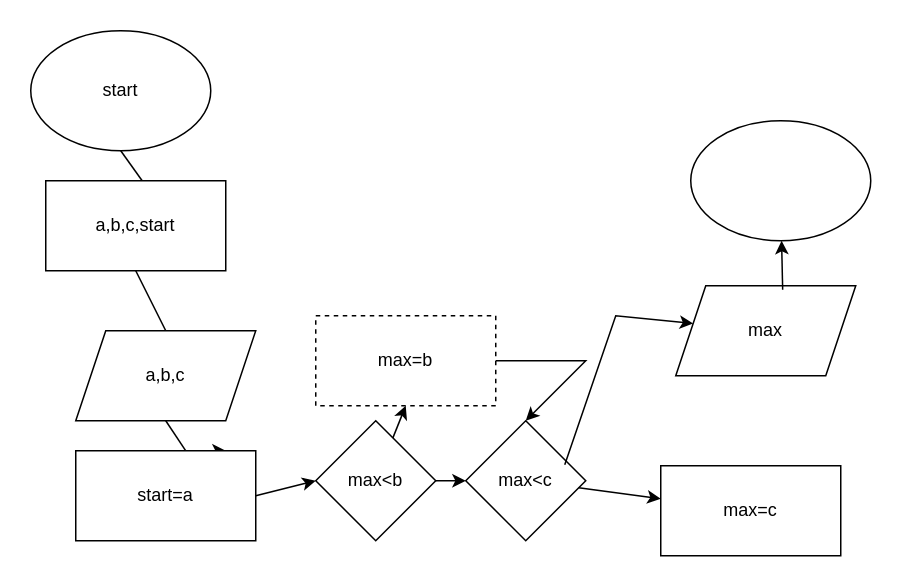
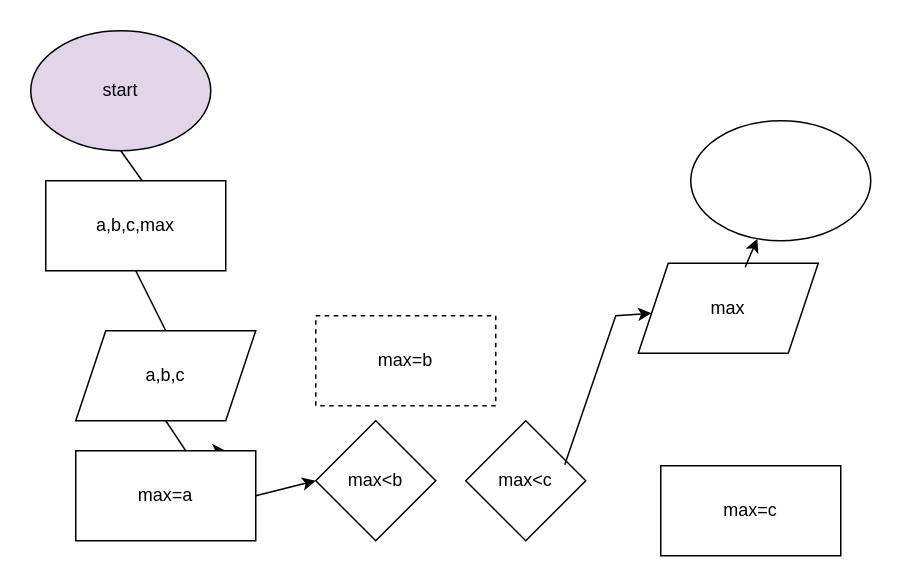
- <mxCell id="2" value="start" style="ellipse;whiteSpace=wrap;html=1;" vertex="1" parent="1"><mxGeometry x="20" y="20" width="120" height="80" as="geometry" /></mxCell>
+ <mxCell id="2" value="start" style="ellipse;whiteSpace=wrap;html=1;fillColor=#e1d5e7;" vertex="1" parent="1"><mxGeometry x="20" y="20" width="120" height="80" as="geometry" /></mxCell>
- <mxCell id="4" value="a,b,c,start" style="rounded=0;whiteSpace=wrap;html=1;" vertex="1" parent="1"><mxGeometry x="30" y="120" width="120" height="60" as="geometry" /></mxCell>
+ <mxCell id="4" value="a,b,c,max" style="rounded=0;whiteSpace=wrap;html=1;" vertex="1" parent="1"><mxGeometry x="30" y="120" width="120" height="60" as="geometry" /></mxCell>
- <mxCell id="20" value="max" style="shape=parallelogram;perimeter=parallelogramPerimeter;whiteSpace=wrap;html=1;fixedSize=1;" vertex="1" parent="1"><mxGeometry x="450" y="190" width="120" height="60" as="geometry" /></mxCell>
+ <mxCell id="20" value="max" style="shape=parallelogram;perimeter=parallelogramPerimeter;whiteSpace=wrap;html=1;fixedSize=1;" vertex="1" parent="1"><mxGeometry x="425" y="175" width="120" height="60" as="geometry" /></mxCell>
- <mxCell id="16" value="" style="endArrow=classic;html=1;rounded=0;exitX=1;exitY=0.5;exitDx=0;exitDy=0;entryX=0.5;entryY=0;entryDx=0;entryDy=0;" edge="1" parent="1" source="10" target="14"><mxGeometry width="50" height="50" relative="1" as="geometry"><mxPoint x="330" y="280" as="sourcePoint" /><mxPoint x="380" y="230" as="targetPoint" /><Array as="points"><mxPoint x="390" y="240" /></Array></mxGeometry></mxCell>
- <mxCell id="13" value="" style="endArrow=classic;html=1;rounded=0;entryX=0.5;entryY=1;entryDx=0;entryDy=0;" edge="1" parent="1" source="11" target="10"><mxGeometry width="50" height="50" relative="1" as="geometry"><mxPoint x="100" y="280" as="sourcePoint" /><mxPoint x="150" y="230" as="targetPoint" /></mxGeometry></mxCell>
- <mxCell id="15" value="" style="endArrow=classic;html=1;rounded=0;entryX=0;entryY=0.5;entryDx=0;entryDy=0;" edge="1" parent="1" source="11" target="14"><mxGeometry width="50" height="50" relative="1" as="geometry"><mxPoint x="330" y="280" as="sourcePoint" /><mxPoint x="380" y="230" as="targetPoint" /></mxGeometry></mxCell>
- <mxCell id="17" value="" style="endArrow=classic;html=1;rounded=0;" edge="1" parent="1" source="14" target="18"><mxGeometry width="50" height="50" relative="1" as="geometry"><mxPoint x="330" y="280" as="sourcePoint" /><mxPoint x="490" y="350" as="targetPoint" /></mxGeometry></mxCell>
- <mxCell id="9" value="start=a" style="rounded=0;whiteSpace=wrap;html=1;" vertex="1" parent="1"><mxGeometry x="50" y="300" width="120" height="60" as="geometry" /></mxCell>
+ <mxCell id="9" value="max=a" style="rounded=0;whiteSpace=wrap;html=1;" vertex="1" parent="1"><mxGeometry x="50" y="300" width="120" height="60" as="geometry" /></mxCell>
